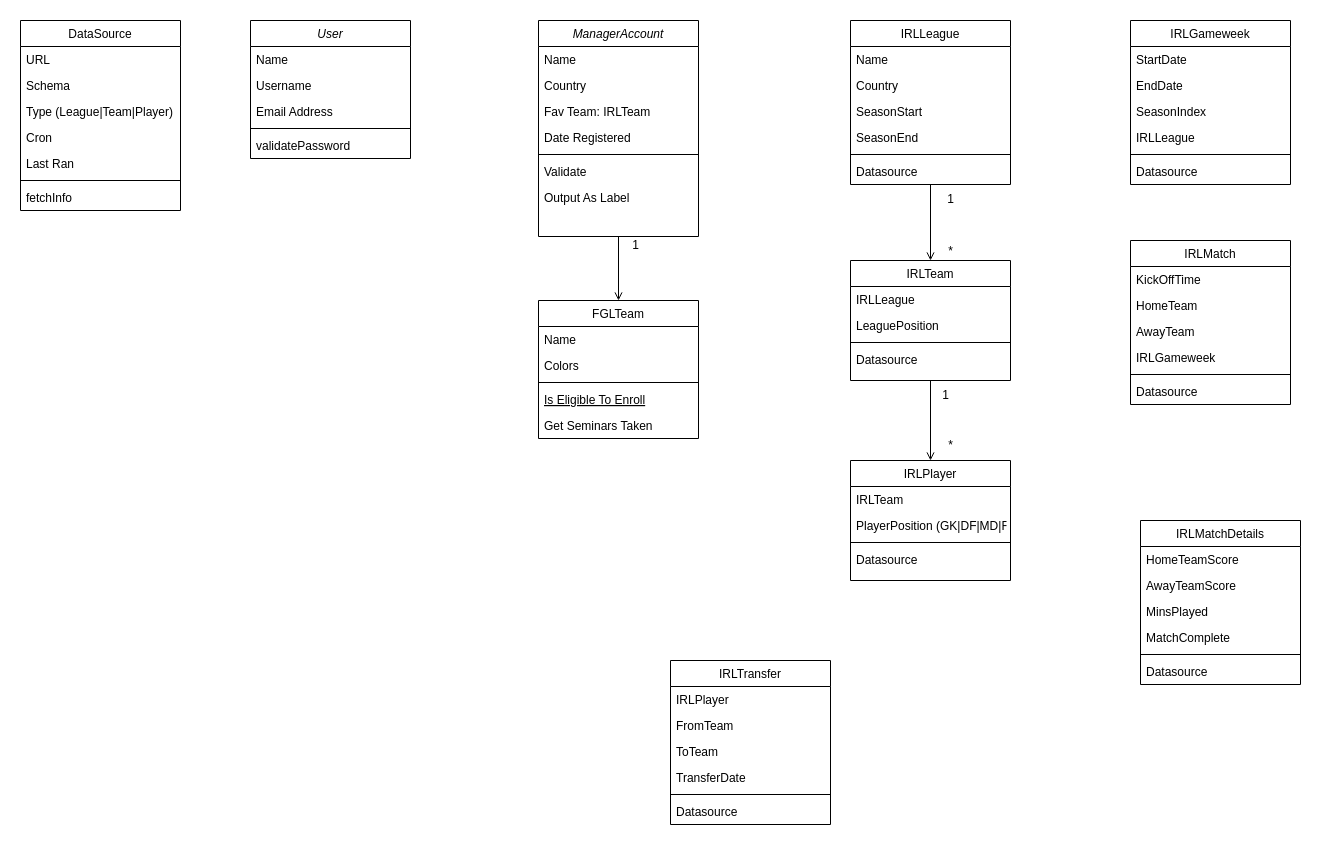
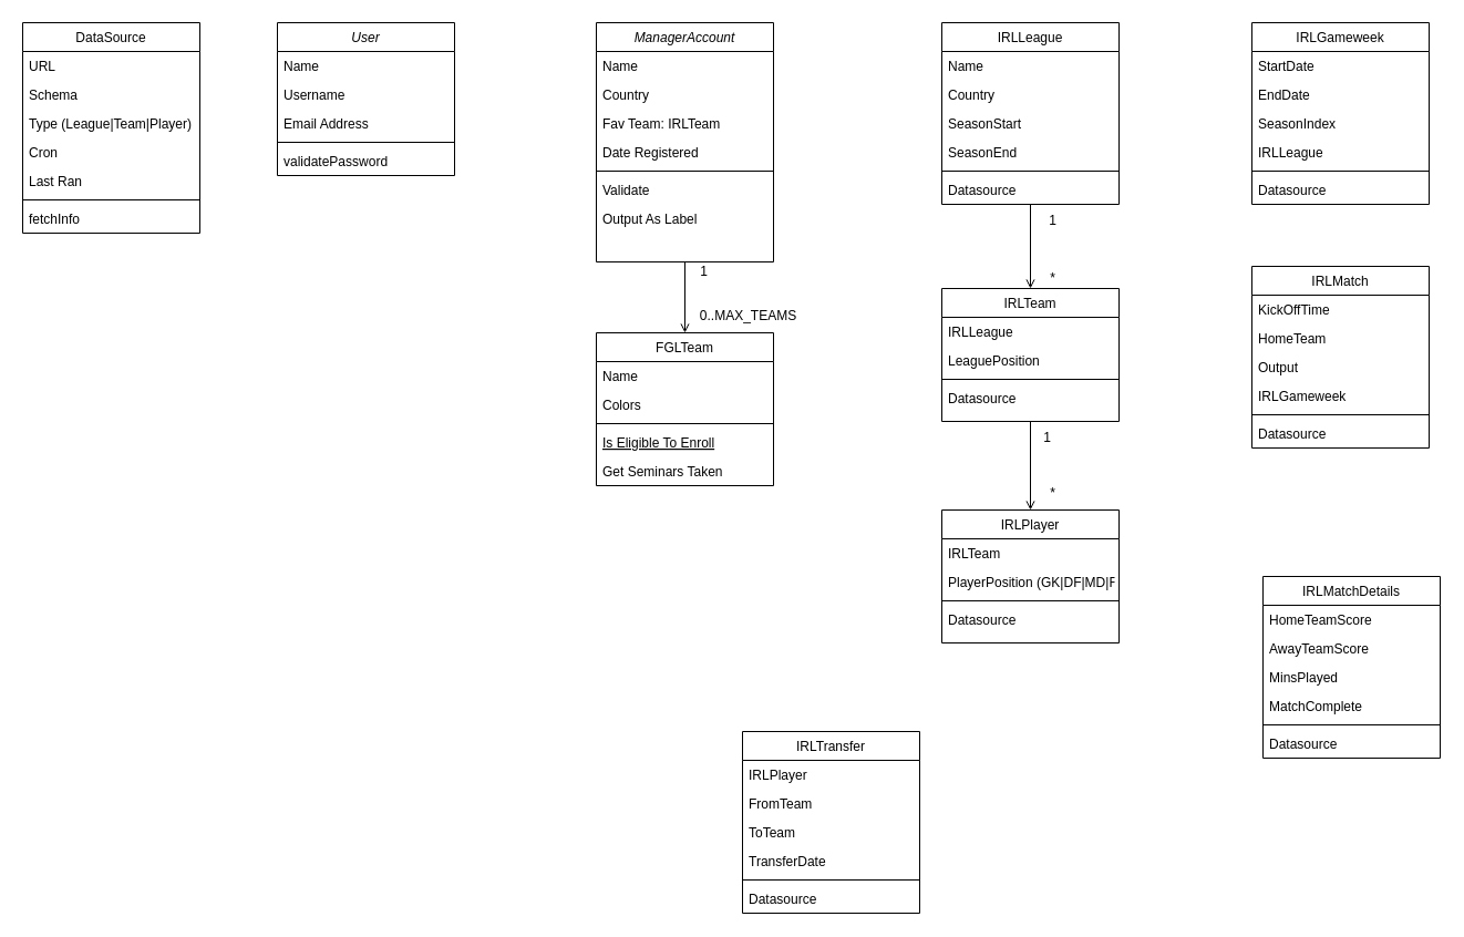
+ <mxCell id="24" value="0..MAX_TEAMS" style="text;html=1;align=center;verticalAlign=middle;resizable=0;points=[];autosize=1;strokeColor=none;fillColor=none;" parent="1" vertex="1"><mxGeometry x="620" y="270" width="110" height="30" as="geometry" /></mxCell>
- <mxCell id="62" value="AwayTeam" style="text;align=left;verticalAlign=top;spacingLeft=4;spacingRight=4;overflow=hidden;rotatable=0;points=[[0,0.5],[1,0.5]];portConstraint=eastwest;rounded=0;shadow=0;html=0;" parent="59" vertex="1"><mxGeometry y="78" width="160" height="26" as="geometry" /></mxCell>
+ <mxCell id="62" value="Output" style="text;align=left;verticalAlign=top;spacingLeft=4;spacingRight=4;overflow=hidden;rotatable=0;points=[[0,0.5],[1,0.5]];portConstraint=eastwest;rounded=0;shadow=0;html=0;" parent="59" vertex="1"><mxGeometry y="78" width="160" height="26" as="geometry" /></mxCell>
